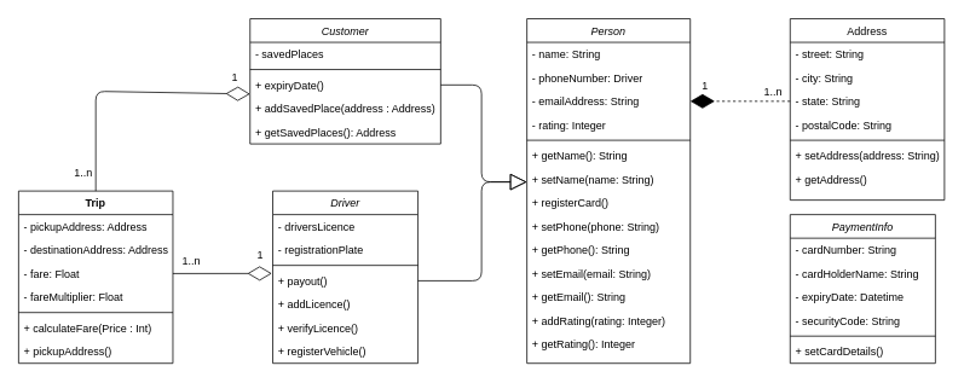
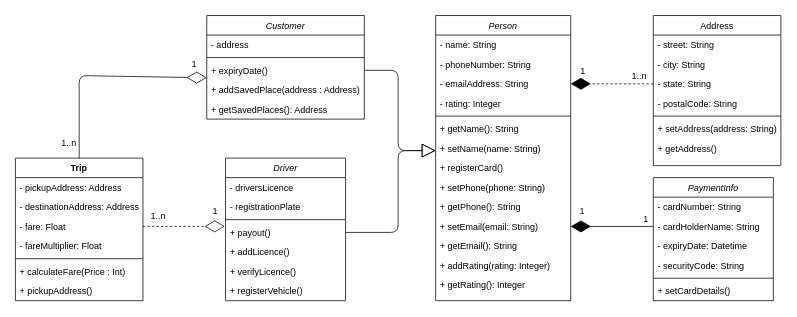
- <mxCell id="26" value="- savedPlaces" style="text;align=left;verticalAlign=top;spacingLeft=4;spacingRight=4;overflow=hidden;rotatable=0;points=[[0,0.5],[1,0.5]];portConstraint=eastwest;rounded=0;shadow=0;html=0;" parent="25" vertex="1"><mxGeometry y="26" width="210" height="26" as="geometry" /></mxCell>
+ <mxCell id="26" value="- address" style="text;align=left;verticalAlign=top;spacingLeft=4;spacingRight=4;overflow=hidden;rotatable=0;points=[[0,0.5],[1,0.5]];portConstraint=eastwest;rounded=0;shadow=0;html=0;" parent="25" vertex="1"><mxGeometry y="26" width="210" height="26" as="geometry" /></mxCell>
- <mxCell id="4" value="- phoneNumber: Driver" style="text;align=left;verticalAlign=top;spacingLeft=4;spacingRight=4;overflow=hidden;rotatable=0;points=[[0,0.5],[1,0.5]];portConstraint=eastwest;rounded=0;shadow=0;html=0;" parent="2" vertex="1"><mxGeometry y="52" width="180" height="26" as="geometry" /></mxCell>
+ <mxCell id="4" value="- phoneNumber: String" style="text;align=left;verticalAlign=top;spacingLeft=4;spacingRight=4;overflow=hidden;rotatable=0;points=[[0,0.5],[1,0.5]];portConstraint=eastwest;rounded=0;shadow=0;html=0;" parent="2" vertex="1"><mxGeometry y="52" width="180" height="26" as="geometry" /></mxCell>
- <mxCell id="54" value="" style="endArrow=diamondThin;endFill=0;endSize=24;html=1;exitX=1;exitY=0.5;exitDx=0;exitDy=0;entryX=-0.006;entryY=0.189;entryDx=0;entryDy=0;entryPerimeter=0;" edge="1" parent="1" source="49" target="35"><mxGeometry width="160" relative="1" as="geometry"><mxPoint x="220" y="340" as="sourcePoint" /><mxPoint x="350" y="298" as="targetPoint" /></mxGeometry></mxCell>
+ <mxCell id="54" value="" style="endArrow=diamondThin;endFill=0;endSize=24;html=1;exitX=1;exitY=0.5;exitDx=0;exitDy=0;entryX=-0.006;entryY=0.189;entryDx=0;entryDy=0;entryPerimeter=0;dashed=1;" edge="1" parent="1" source="49" target="35"><mxGeometry width="160" relative="1" as="geometry"><mxPoint x="220" y="340" as="sourcePoint" /><mxPoint x="350" y="298" as="targetPoint" /></mxGeometry></mxCell>
+ <mxCell id="62" value="" style="endArrow=diamondThin;endFill=1;endSize=24;html=1;entryX=1;entryY=0.5;entryDx=0;entryDy=0;exitX=0;exitY=0.5;exitDx=0;exitDy=0;" edge="1" parent="1" source="41" target="13"><mxGeometry width="160" relative="1" as="geometry"><mxPoint x="760" y="440" as="sourcePoint" /><mxPoint x="920" y="440" as="targetPoint" /></mxGeometry></mxCell>
+ <mxCell id="63" value="1" style="text;html=1;align=center;verticalAlign=middle;resizable=0;points=[];labelBackgroundColor=#ffffff;" vertex="1" connectable="0" parent="62"><mxGeometry x="0.747" y="-1" relative="1" as="geometry"><mxPoint y="-20" as="offset" /></mxGeometry></mxCell>
+ <mxCell id="64" value="1" style="text;html=1;align=center;verticalAlign=middle;resizable=0;points=[];labelBackgroundColor=#ffffff;" vertex="1" connectable="0" parent="62"><mxGeometry x="-0.798" relative="1" as="geometry"><mxPoint y="-11" as="offset" /></mxGeometry></mxCell>
